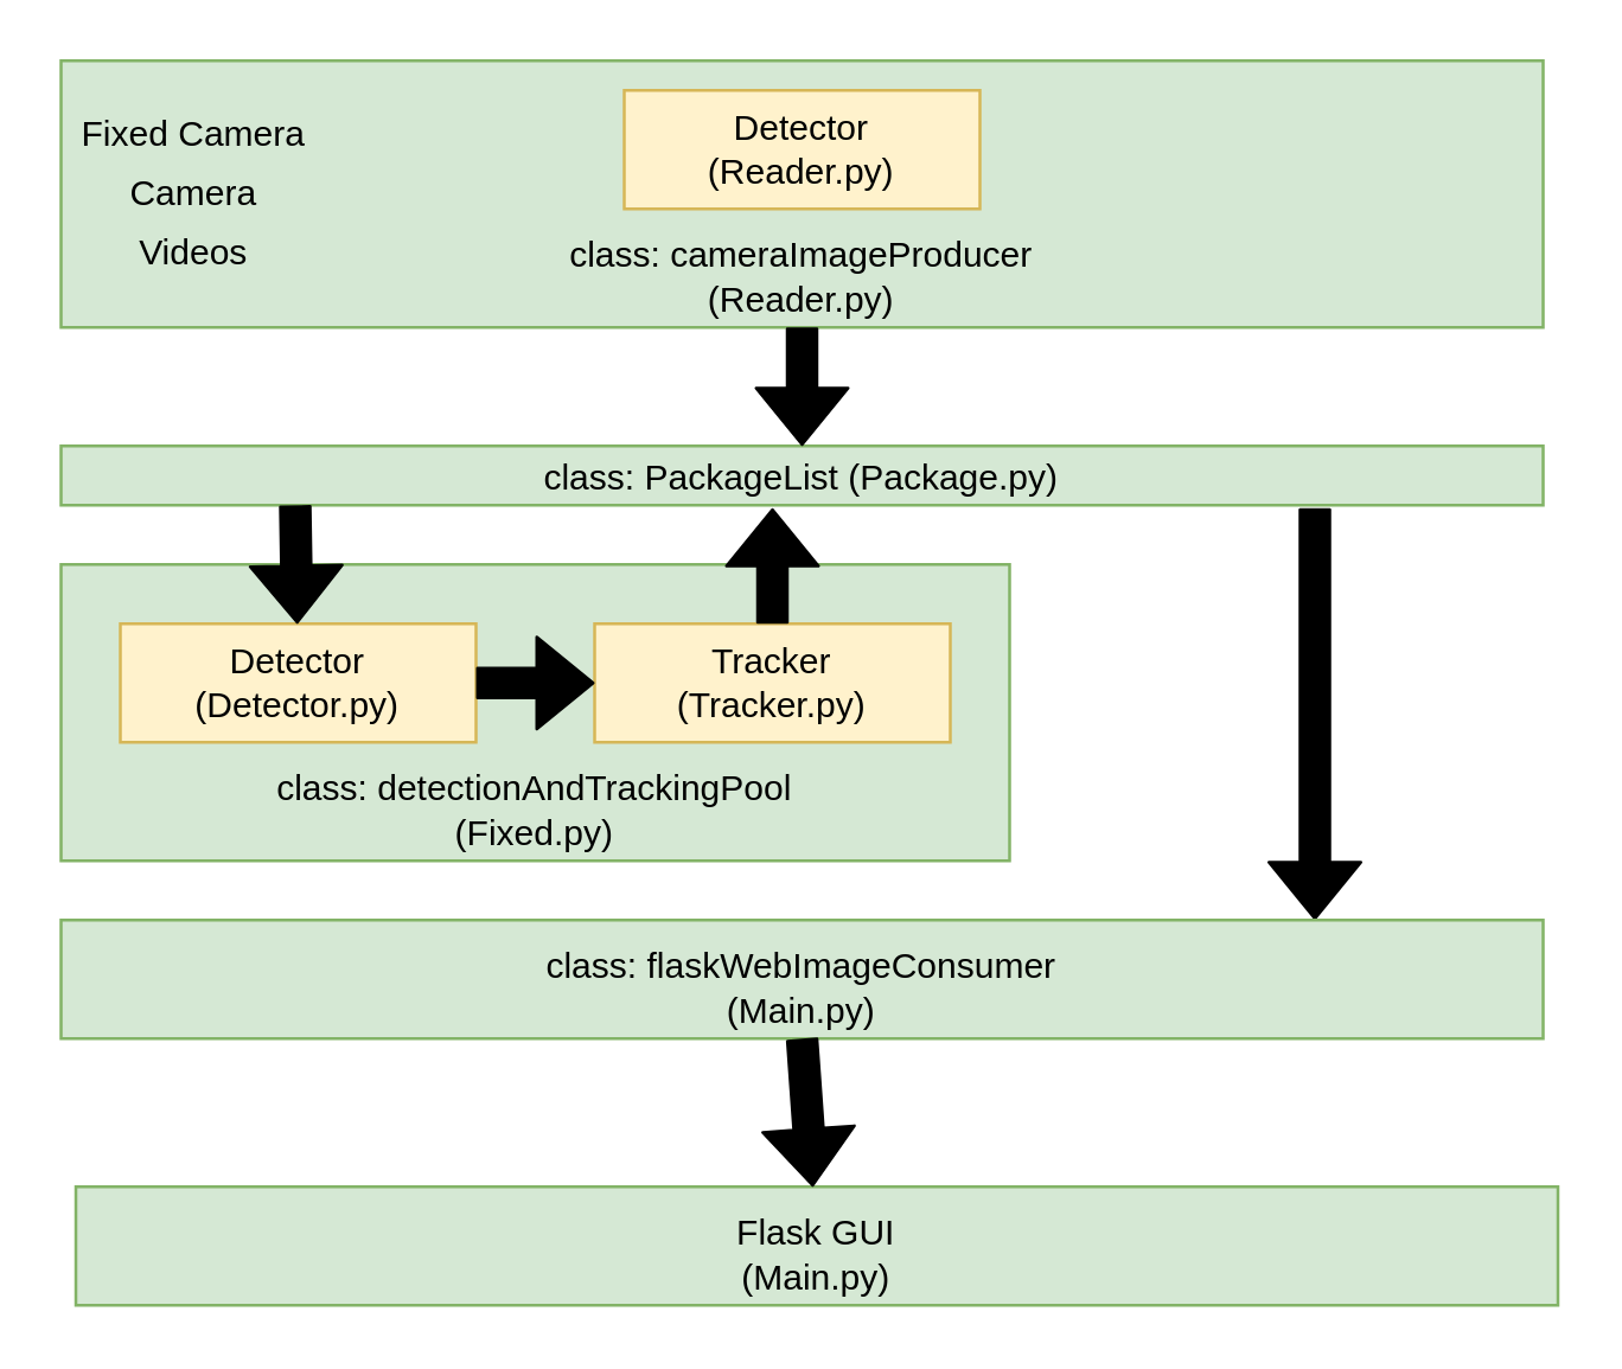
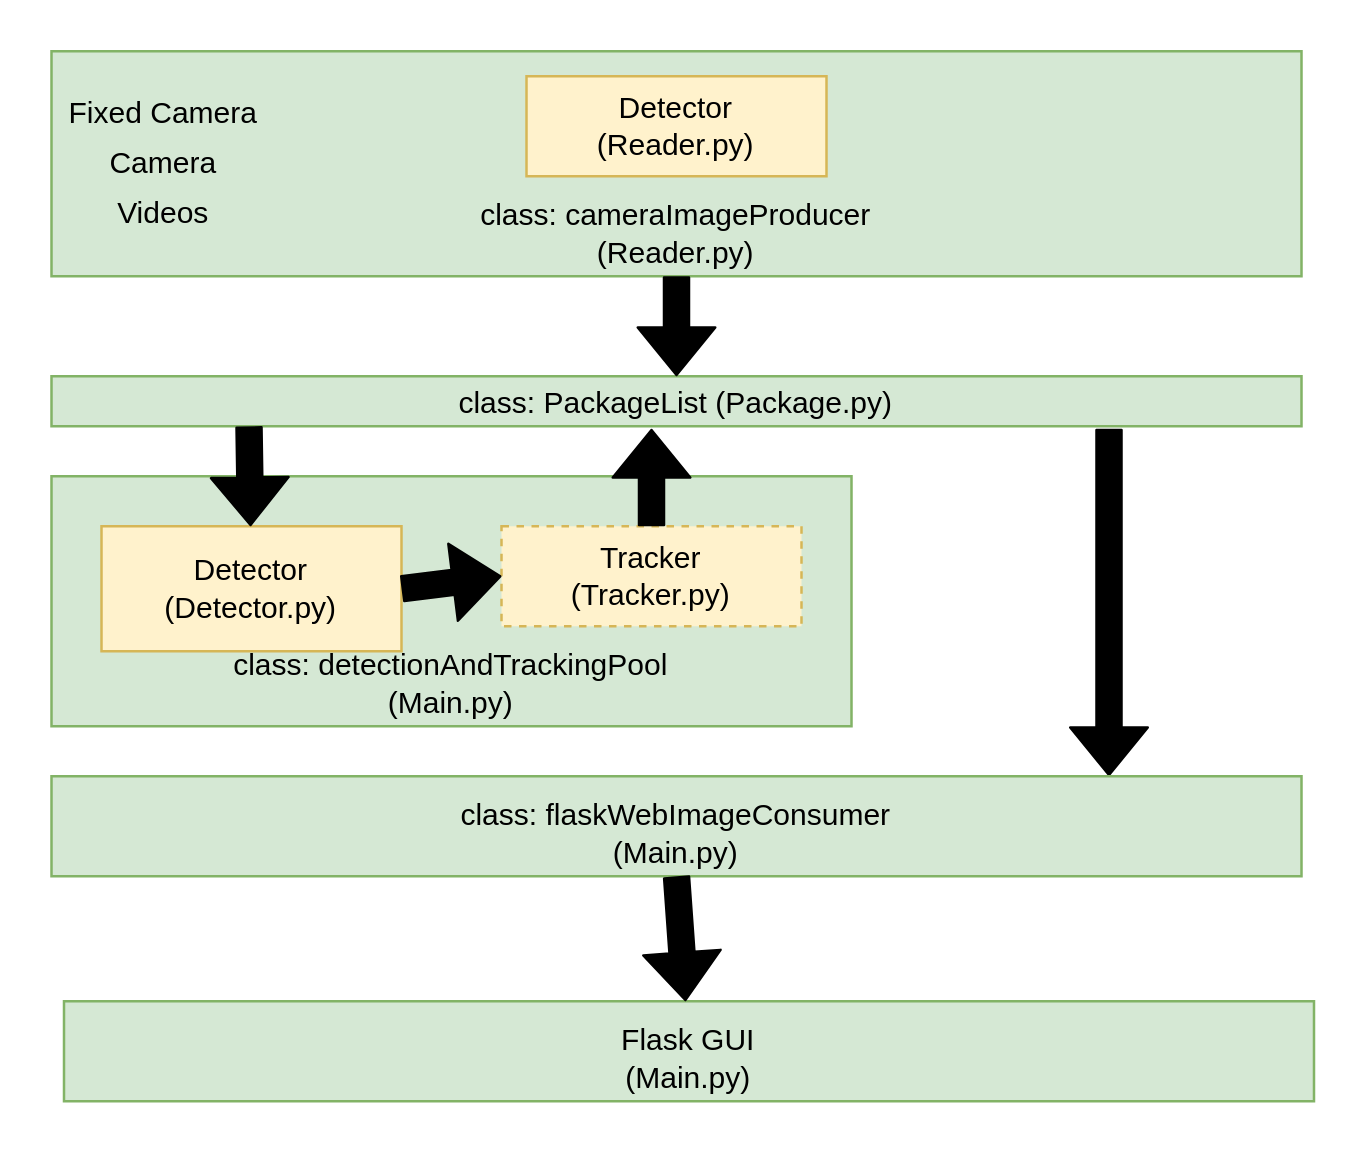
- <mxCell id="7" value="Detector&lt;br&gt;(Detector.py)" style="rounded=0;whiteSpace=wrap;html=1;fillColor=#fff2cc;strokeColor=#d6b656;" vertex="1" parent="1"><mxGeometry x="40" y="210" width="120" height="40" as="geometry" /></mxCell>
+ <mxCell id="7" value="Detector&lt;br&gt;(Detector.py)" style="rounded=0;whiteSpace=wrap;html=1;fillColor=#fff2cc;strokeColor=#d6b656;" vertex="1" parent="1"><mxGeometry x="40" y="210" width="120" height="50" as="geometry" /></mxCell>
- <mxCell id="8" value="Tracker&lt;br&gt;(Tracker.py)" style="rounded=0;whiteSpace=wrap;html=1;fillColor=#fff2cc;strokeColor=#d6b656;" vertex="1" parent="1"><mxGeometry x="200" y="210" width="120" height="40" as="geometry" /></mxCell>
+ <mxCell id="8" value="Tracker&lt;br&gt;(Tracker.py)" style="rounded=0;whiteSpace=wrap;html=1;fillColor=#fff2cc;strokeColor=#d6b656;dashed=1;" vertex="1" parent="1"><mxGeometry x="200" y="210" width="120" height="40" as="geometry" /></mxCell>
- <mxCell id="2" value="class: detectionAndTrackingPool&lt;br&gt;(Fixed.py)" style="rounded=0;whiteSpace=wrap;html=1;fillColor=#d5e8d4;strokeColor=#82b366;verticalAlign=bottom;" vertex="1" parent="1"><mxGeometry x="20" y="190" width="320" height="100" as="geometry" /></mxCell>
+ <mxCell id="2" value="class: detectionAndTrackingPool&lt;br&gt;(Main.py)" style="rounded=0;whiteSpace=wrap;html=1;fillColor=#d5e8d4;strokeColor=#82b366;verticalAlign=bottom;" vertex="1" parent="1"><mxGeometry x="20" y="190" width="320" height="100" as="geometry" /></mxCell>
